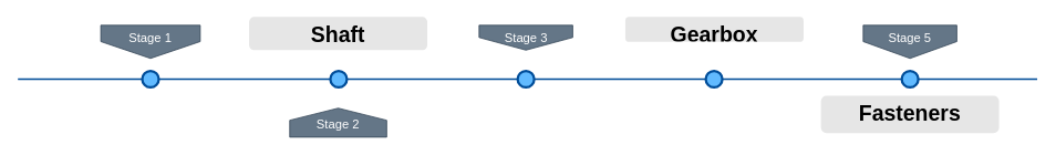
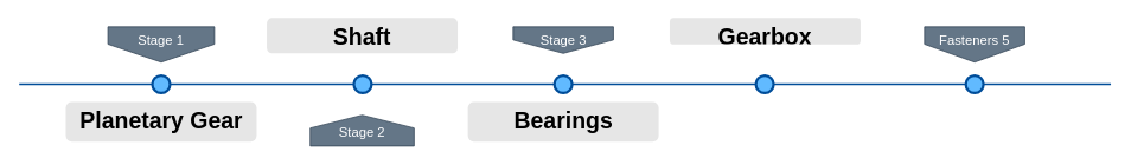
- <mxCell id="14" value="&lt;span&gt;Stage 5&lt;/span&gt;" style="shape=offPageConnector;whiteSpace=wrap;html=1;fillColor=#647687;fontSize=15;fontColor=#ffffff;size=0.509;verticalAlign=top;strokeColor=#314354;" vertex="1" parent="1"><mxGeometry x="1040" y="30" width="113" height="40" as="geometry" /></mxCell>
+ <mxCell id="14" value="&lt;span&gt;Fasteners 5&lt;/span&gt;" style="shape=offPageConnector;whiteSpace=wrap;html=1;fillColor=#647687;fontSize=15;fontColor=#ffffff;size=0.509;verticalAlign=top;strokeColor=#314354;" vertex="1" parent="1"><mxGeometry x="1040" y="30" width="113" height="40" as="geometry" /></mxCell>
+ <mxCell id="13" value="&lt;h1&gt;Planetary Gear&lt;/h1&gt;" style="text;html=1;spacing=5;spacingTop=-20;whiteSpace=wrap;overflow=hidden;strokeColor=none;strokeWidth=3;fillColor=#E6E6E6;fontSize=13;fontColor=#000000;align=center;rounded=1;" vertex="1" parent="1"><mxGeometry x="72.5" y="115" width="215" height="45" as="geometry" /></mxCell>
+ <mxCell id="11" value="&lt;h1&gt;Bearings&lt;/h1&gt;" style="text;html=1;spacing=5;spacingTop=-20;whiteSpace=wrap;overflow=hidden;strokeColor=none;strokeWidth=3;fillColor=#E6E6E6;fontSize=13;fontColor=#000000;align=center;rounded=1;" parent="1" vertex="1"><mxGeometry x="525.5" y="115" width="215" height="45" as="geometry" /></mxCell>
- <mxCell id="15" value="&lt;h1&gt;Fasteners&lt;/h1&gt;" style="text;html=1;spacing=5;spacingTop=-20;whiteSpace=wrap;overflow=hidden;strokeColor=none;strokeWidth=3;fillColor=#E6E6E6;fontSize=13;fontColor=#000000;align=center;rounded=1;" vertex="1" parent="1"><mxGeometry x="989" y="115" width="215" height="45" as="geometry" /></mxCell>
